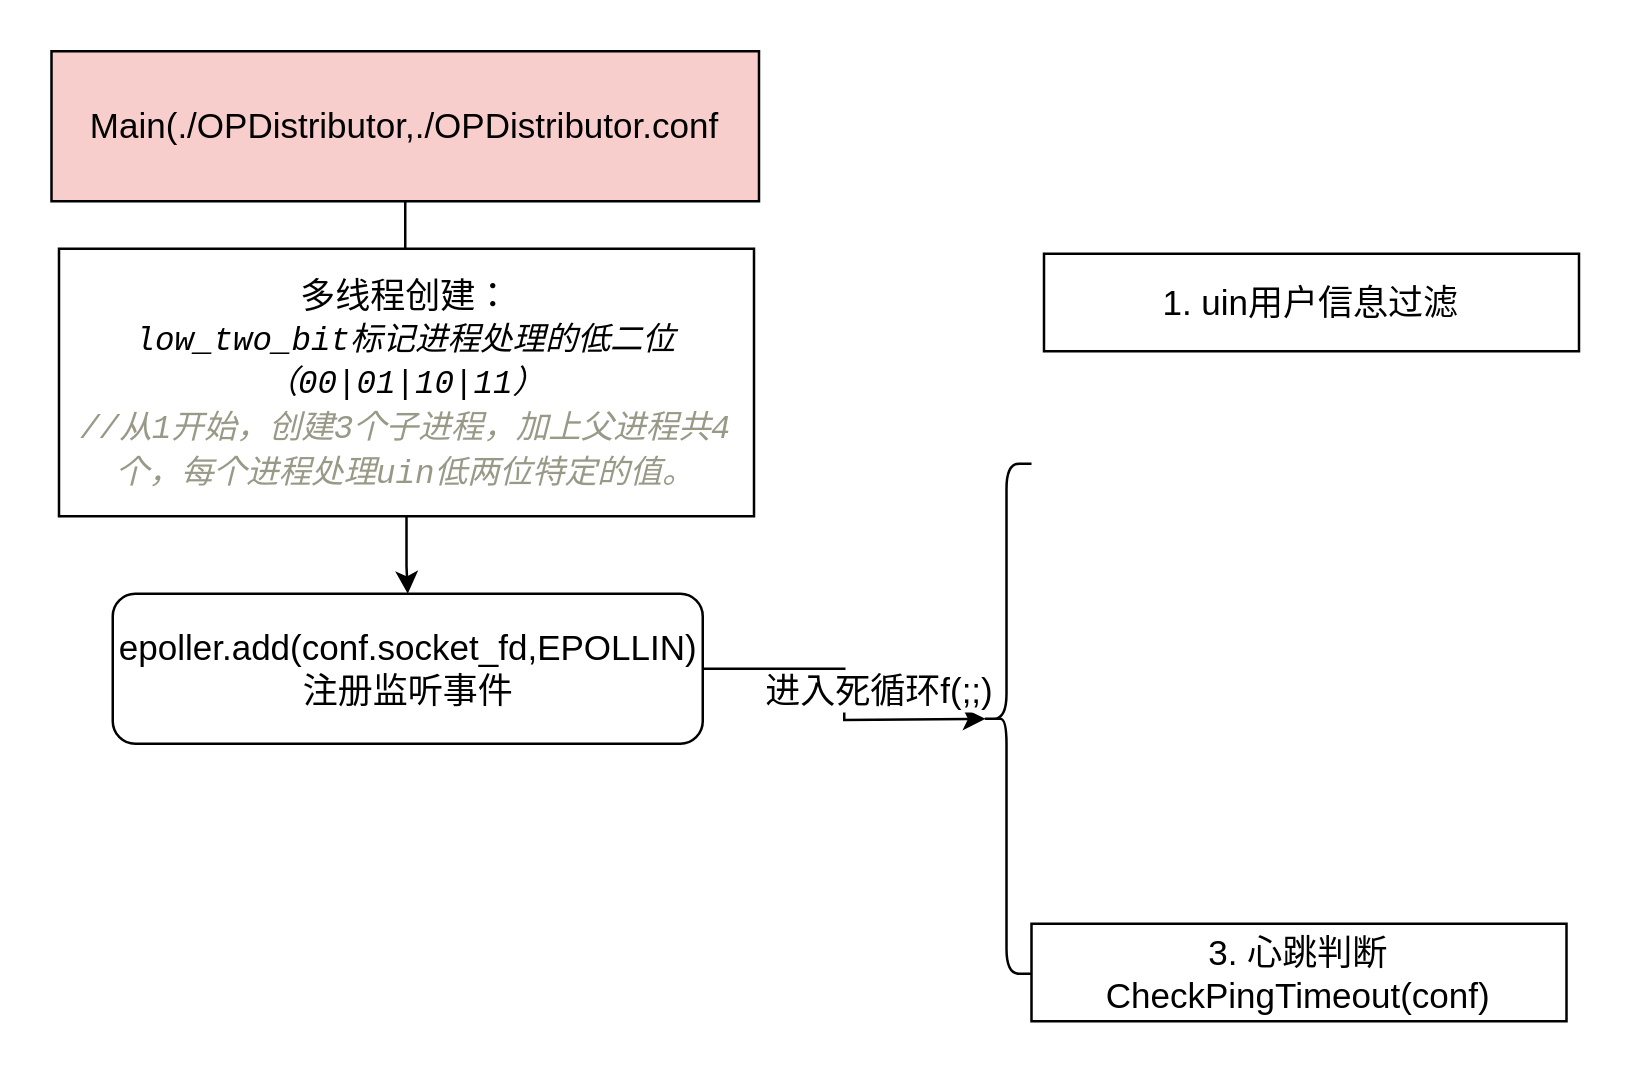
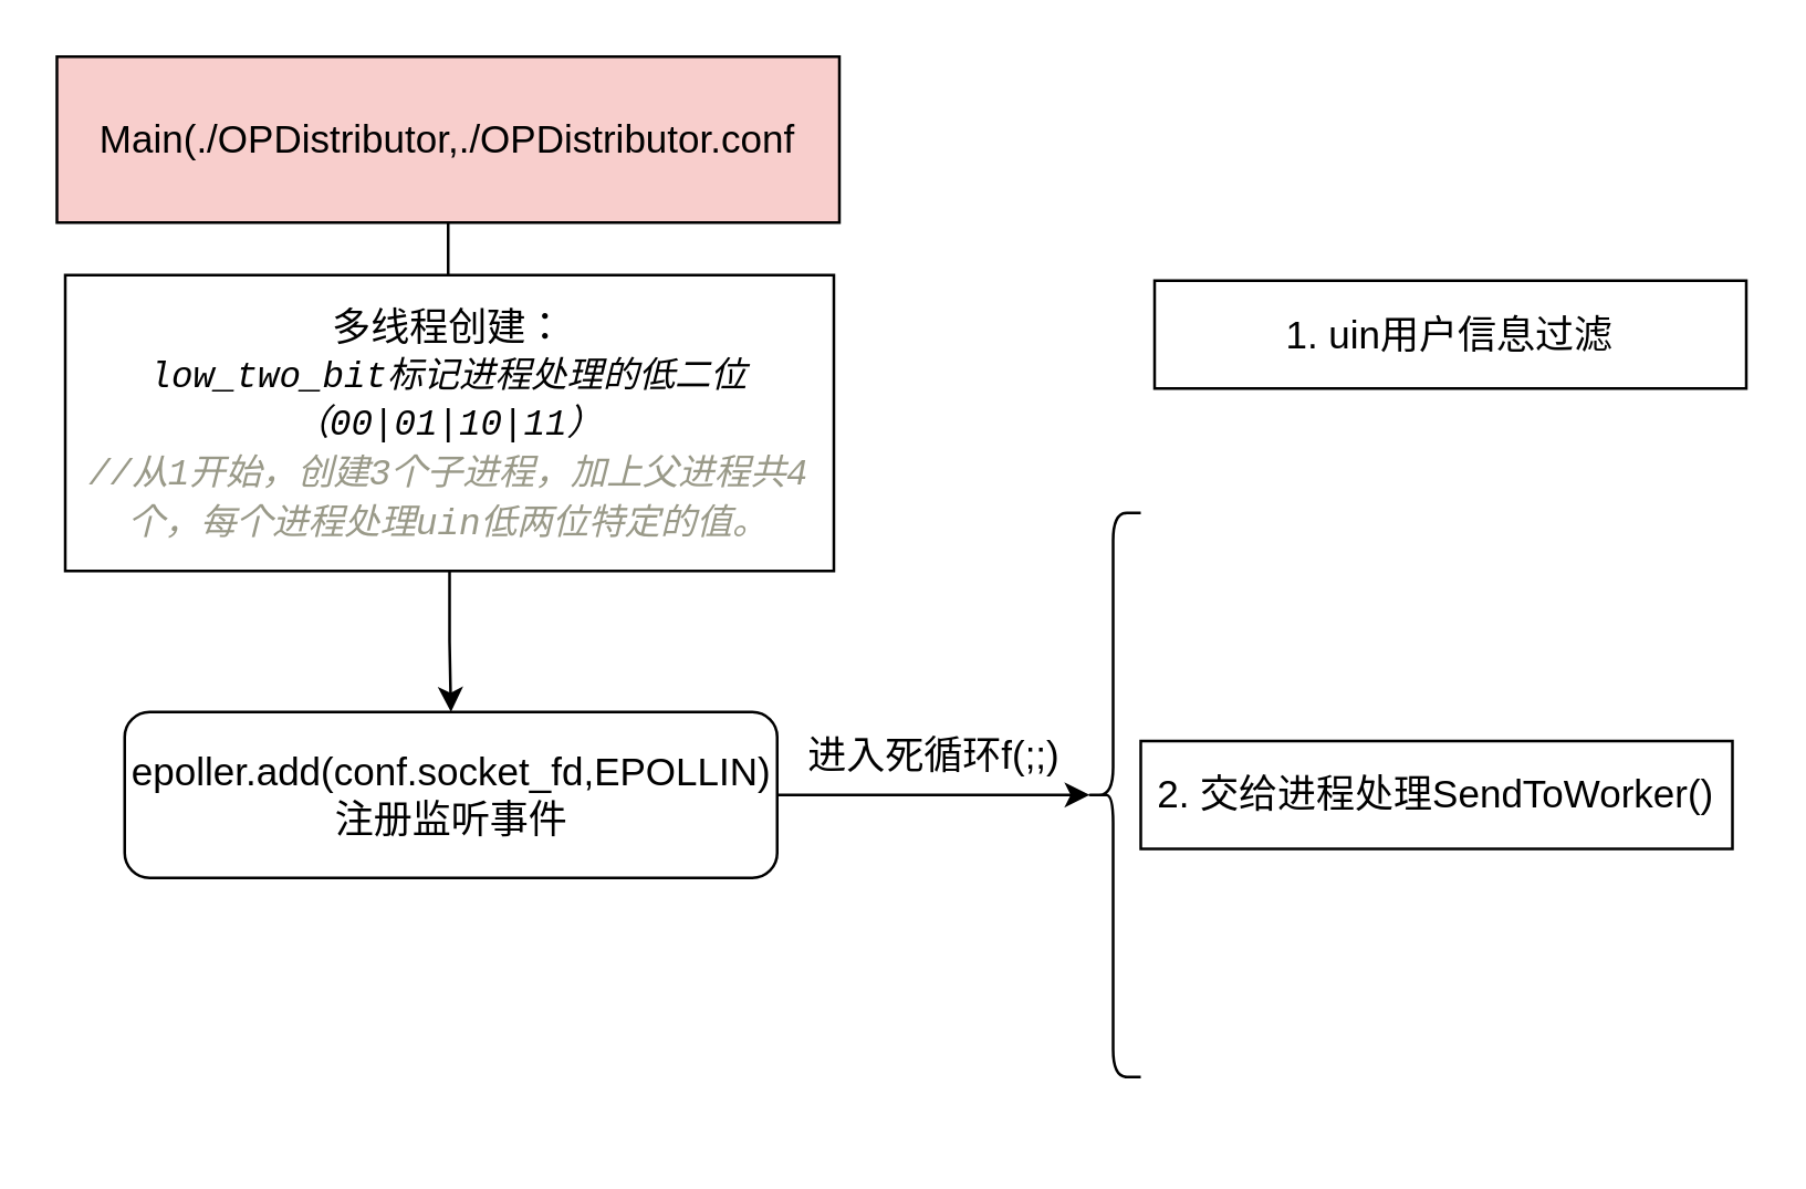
- <mxCell id="7" value="epoller.add(conf.socket_fd,EPOLLIN)注册监听事件" style="rounded=1;whiteSpace=wrap;html=1;fontSize=14;fontColor=#000000;" vertex="1" parent="1"><mxGeometry x="44.5" y="237" width="236" height="60" as="geometry" /></mxCell>
+ <mxCell id="7" value="epoller.add(conf.socket_fd,EPOLLIN)注册监听事件" style="rounded=1;whiteSpace=wrap;html=1;fontSize=14;fontColor=#000000;" vertex="1" parent="1"><mxGeometry x="44.5" y="257" width="236" height="60" as="geometry" /></mxCell>
+ <mxCell id="10" value="2. 交给进程处理SendToWorker()" style="rounded=0;whiteSpace=wrap;html=1;fontSize=14;fontColor=#000000;" vertex="1" parent="1"><mxGeometry x="412" y="267.5" width="214" height="39" as="geometry" /></mxCell>
- <mxCell id="11" value="3. 心跳判断CheckPingTimeout(conf)" style="rounded=0;whiteSpace=wrap;html=1;fontSize=14;fontColor=#000000;" vertex="1" parent="1"><mxGeometry x="412" y="369" width="214" height="39" as="geometry" /></mxCell>
